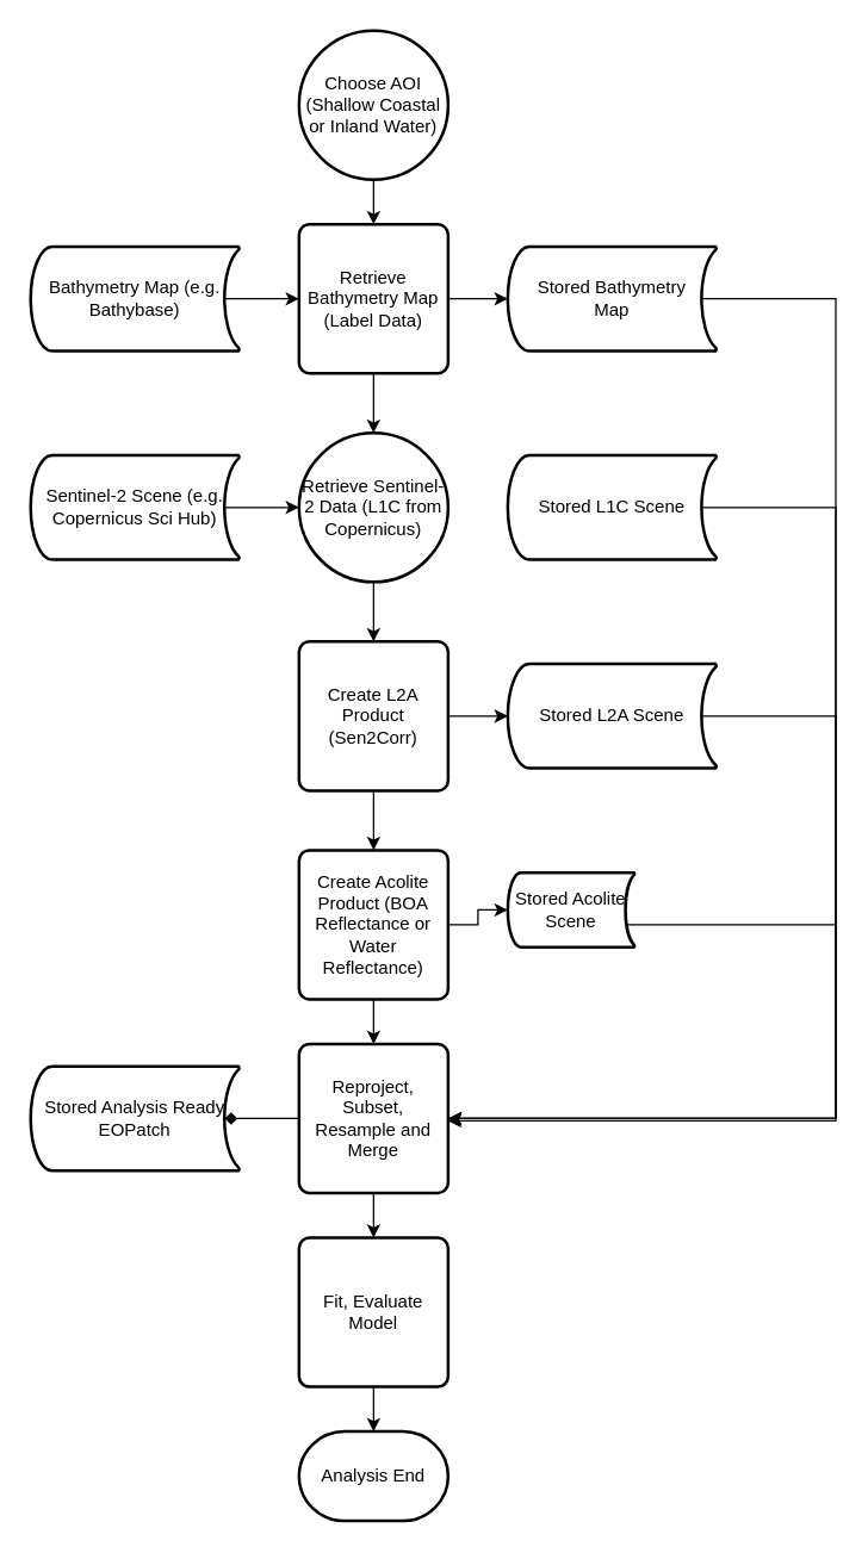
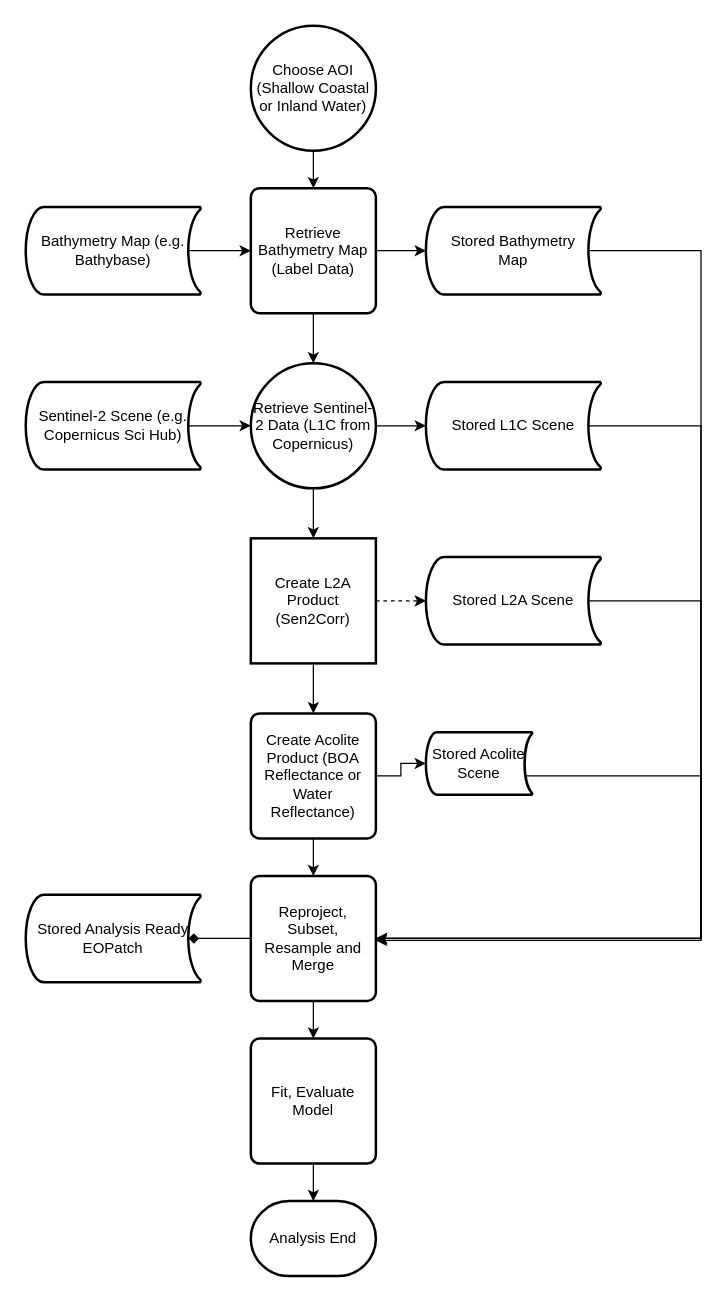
+ <mxCell id="7" style="edgeStyle=orthogonalEdgeStyle;rounded=0;orthogonalLoop=1;jettySize=auto;html=1;exitX=1;exitY=0.5;exitDx=0;exitDy=0;entryX=0;entryY=0.5;entryDx=0;entryDy=0;entryPerimeter=0;" edge="1" parent="1" source="9" target="23"><mxGeometry relative="1" as="geometry" /></mxCell>
- <mxCell id="16" value="Create L2A Product (Sen2Corr)" style="rounded=1;whiteSpace=wrap;html=1;absoluteArcSize=1;arcSize=14;strokeWidth=2;" vertex="1" parent="1"><mxGeometry x="200" y="430" width="100" height="100" as="geometry" /></mxCell>
+ <mxCell id="16" value="Create L2A Product (Sen2Corr)" style="whiteSpace=wrap;html=1;absoluteArcSize=1;arcSize=14;strokeWidth=2;rounded=0;" vertex="1" parent="1"><mxGeometry x="200" y="430" width="100" height="100" as="geometry" /></mxCell>
- <mxCell id="14" style="edgeStyle=orthogonalEdgeStyle;rounded=0;orthogonalLoop=1;jettySize=auto;html=1;exitX=1;exitY=0.5;exitDx=0;exitDy=0;entryX=0;entryY=0.5;entryDx=0;entryDy=0;entryPerimeter=0;" edge="1" parent="1" source="16" target="25"><mxGeometry relative="1" as="geometry" /></mxCell>
+ <mxCell id="14" style="edgeStyle=orthogonalEdgeStyle;rounded=0;orthogonalLoop=1;jettySize=auto;html=1;exitX=1;exitY=0.5;exitDx=0;exitDy=0;entryX=0;entryY=0.5;entryDx=0;entryDy=0;entryPerimeter=0;dashed=1;" edge="1" parent="1" source="16" target="25"><mxGeometry relative="1" as="geometry" /></mxCell>
